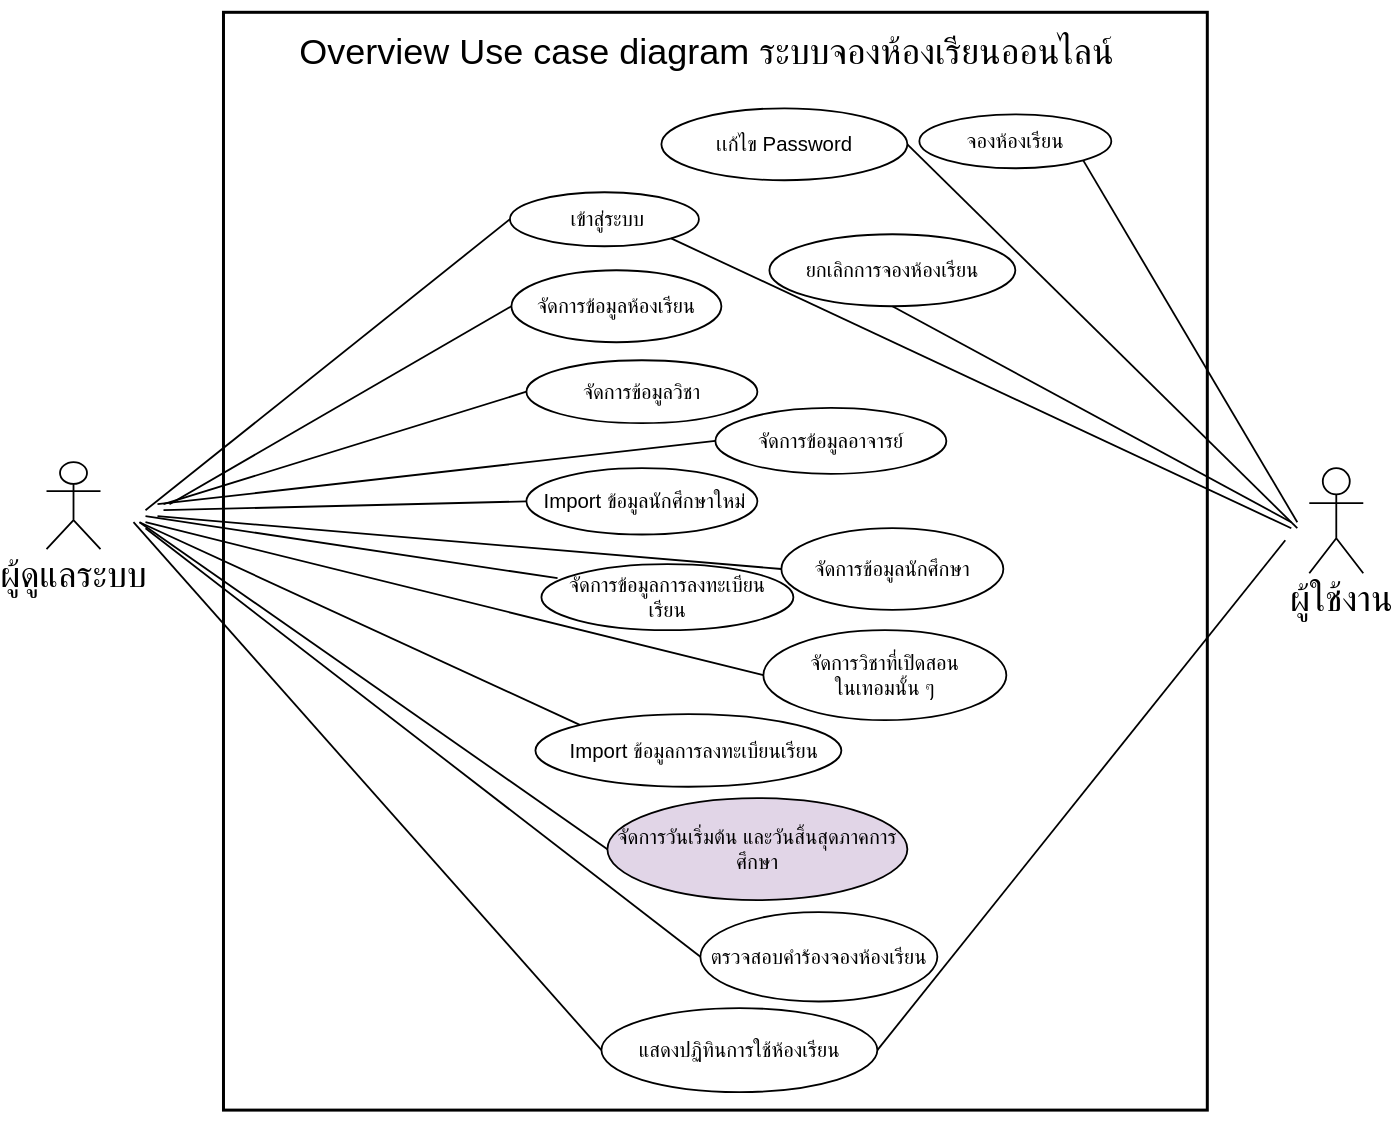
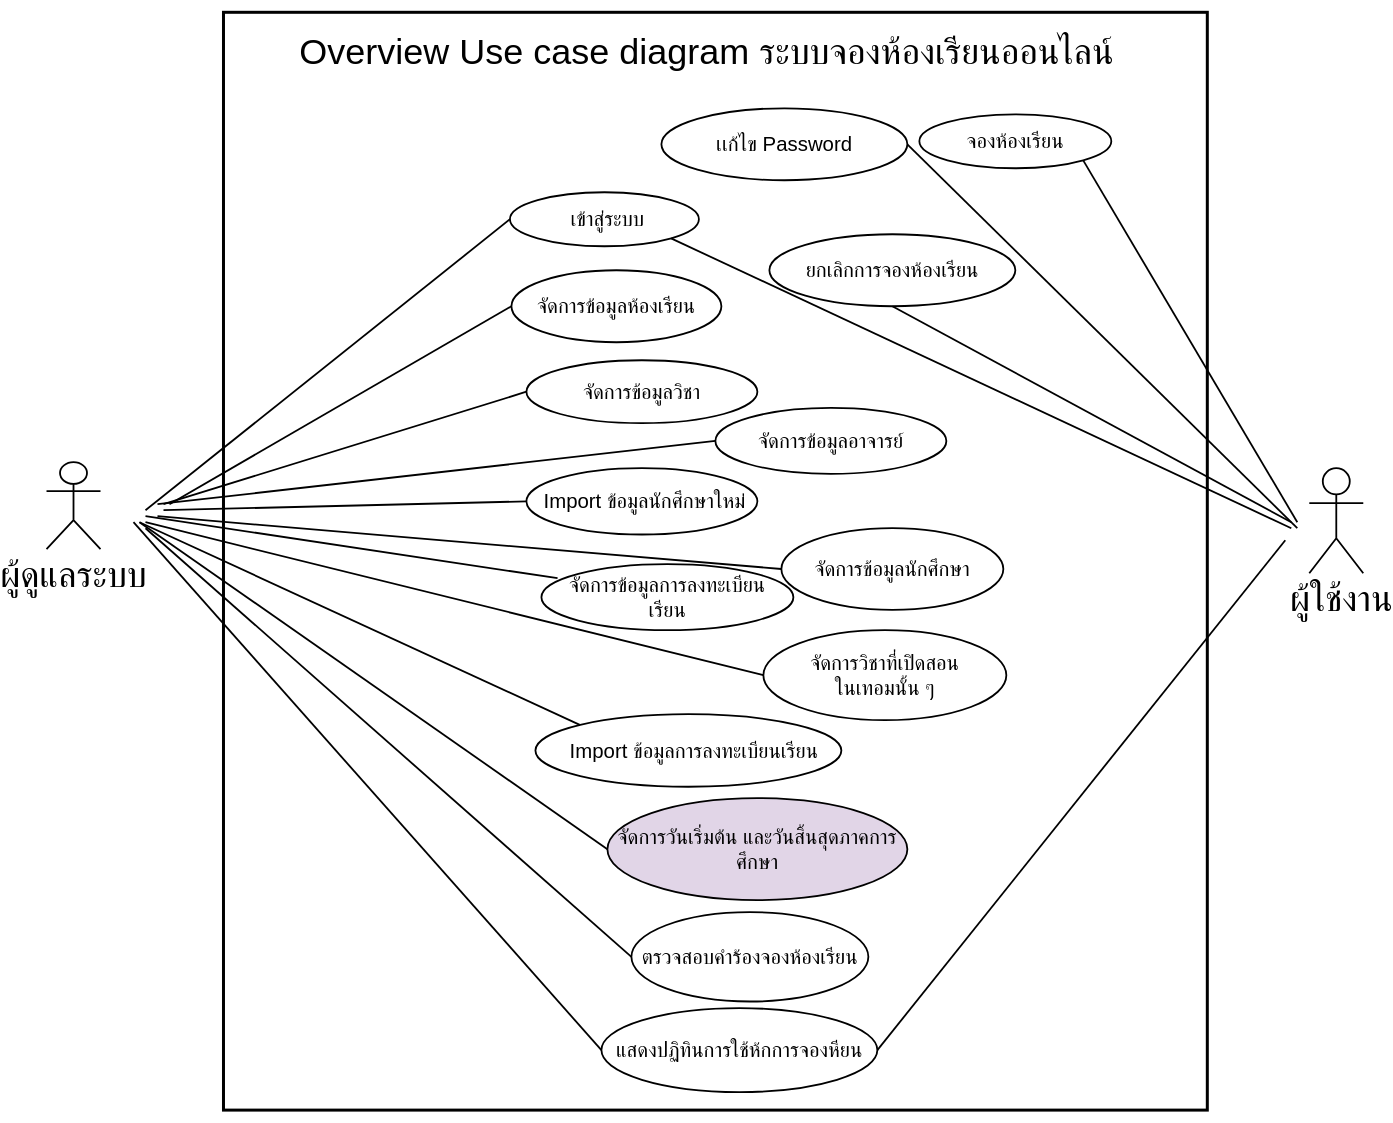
- <mxCell id="34" value="&lt;font style=&quot;font-size: 34px;&quot;&gt;ตรวจสอบคำร้องจองห้องเรียน&lt;/font&gt;" style="ellipse;whiteSpace=wrap;html=1;strokeWidth=3;" parent="1" vertex="1"><mxGeometry x="1110" y="1520" width="395" height="149" as="geometry" /></mxCell>
+ <mxCell id="34" value="&lt;font style=&quot;font-size: 34px;&quot;&gt;ตรวจสอบคำร้องจองห้องเรียน&lt;/font&gt;" style="ellipse;whiteSpace=wrap;html=1;strokeWidth=3;" parent="1" vertex="1"><mxGeometry x="995" y="1520" width="395" height="149" as="geometry" /></mxCell>
- <mxCell id="13" value="&lt;font style=&quot;font-size: 34px;&quot;&gt;แสดงปฏิทินการใช้ห้องเรียน&lt;/font&gt;" style="ellipse;whiteSpace=wrap;html=1;strokeWidth=3;" parent="1" vertex="1"><mxGeometry x="945" y="1680" width="460" height="140" as="geometry" /></mxCell>
+ <mxCell id="13" value="&lt;font style=&quot;font-size: 34px;&quot;&gt;แสดงปฏิทินการใช้ห้กการจองหียน&lt;/font&gt;" style="ellipse;whiteSpace=wrap;html=1;strokeWidth=3;" parent="1" vertex="1"><mxGeometry x="945" y="1680" width="460" height="140" as="geometry" /></mxCell>
